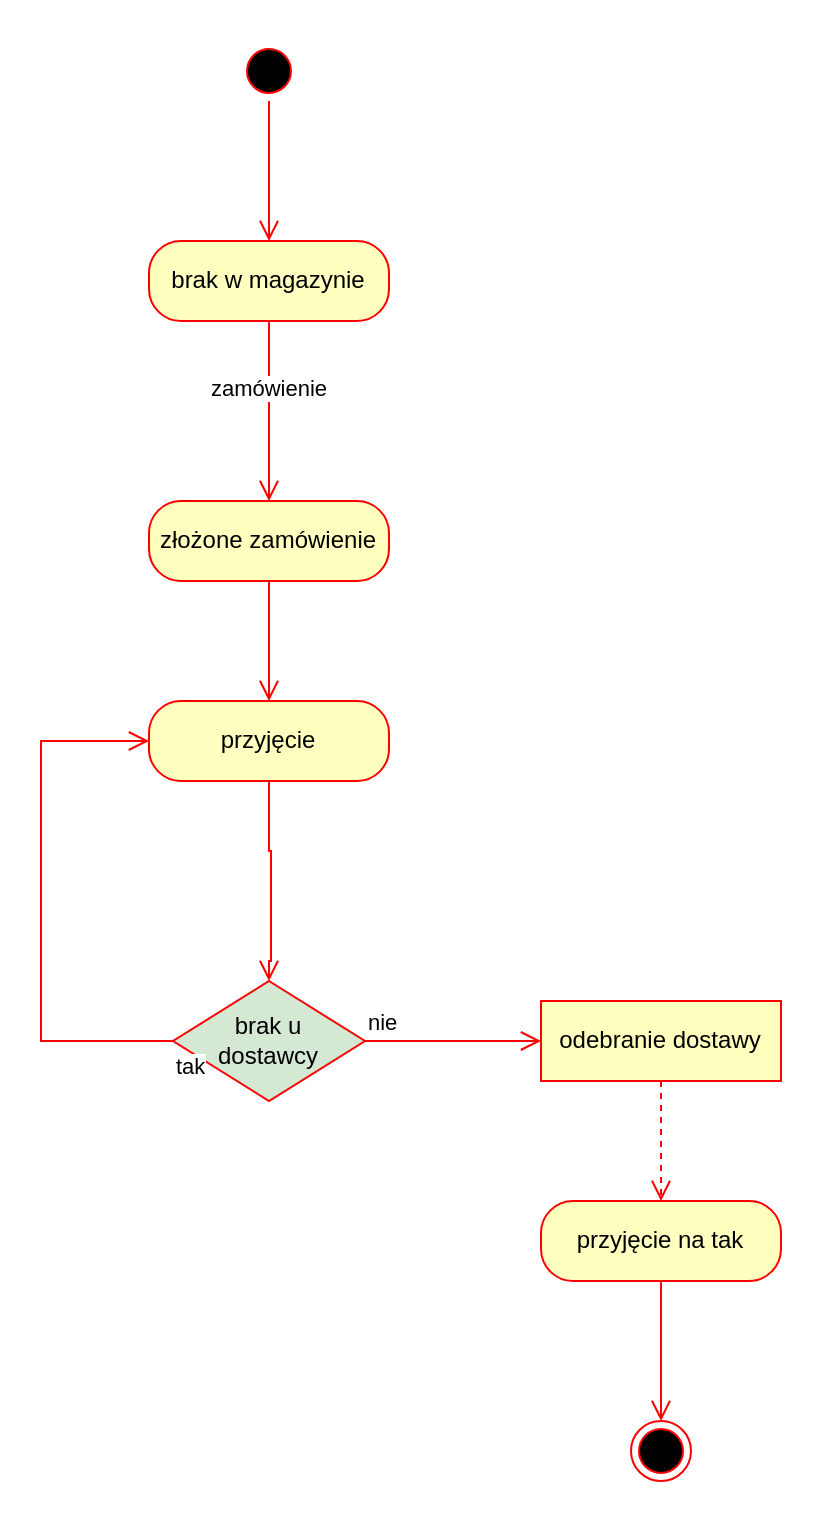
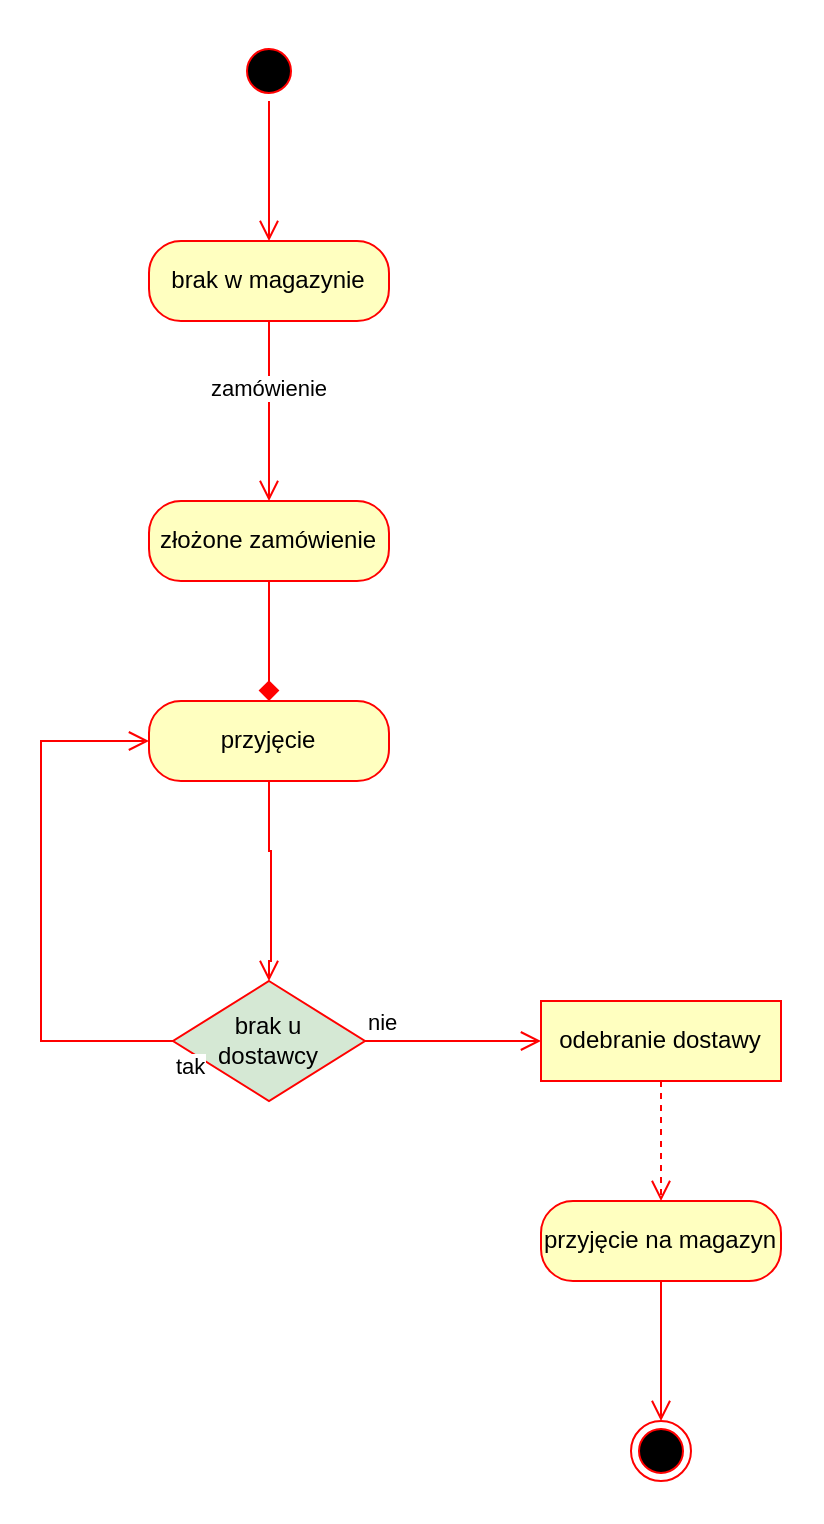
- <mxCell id="8" value="" style="edgeStyle=orthogonalEdgeStyle;html=1;verticalAlign=bottom;endArrow=open;endSize=8;strokeColor=#ff0000;rounded=0;entryX=0.5;entryY=0;entryDx=0;entryDy=0;" edge="1" source="7" parent="1" target="9"><mxGeometry relative="1" as="geometry"><mxPoint x="134" y="350" as="targetPoint" /></mxGeometry></mxCell>
+ <mxCell id="8" value="" style="edgeStyle=orthogonalEdgeStyle;html=1;verticalAlign=bottom;endArrow=diamond;endSize=8;strokeColor=#ff0000;rounded=0;entryX=0.5;entryY=0;entryDx=0;entryDy=0;" edge="1" source="7" parent="1" target="9"><mxGeometry relative="1" as="geometry"><mxPoint x="134" y="350" as="targetPoint" /></mxGeometry></mxCell>
- <mxCell id="16" value="przyjęcie na tak" style="rounded=1;whiteSpace=wrap;html=1;arcSize=40;fontColor=#000000;fillColor=#ffffc0;strokeColor=#ff0000;" vertex="1" parent="1"><mxGeometry x="270" y="600" width="120" height="40" as="geometry" /></mxCell>
+ <mxCell id="16" value="przyjęcie na magazyn" style="rounded=1;whiteSpace=wrap;html=1;arcSize=40;fontColor=#000000;fillColor=#ffffc0;strokeColor=#ff0000;" vertex="1" parent="1"><mxGeometry x="270" y="600" width="120" height="40" as="geometry" /></mxCell>
